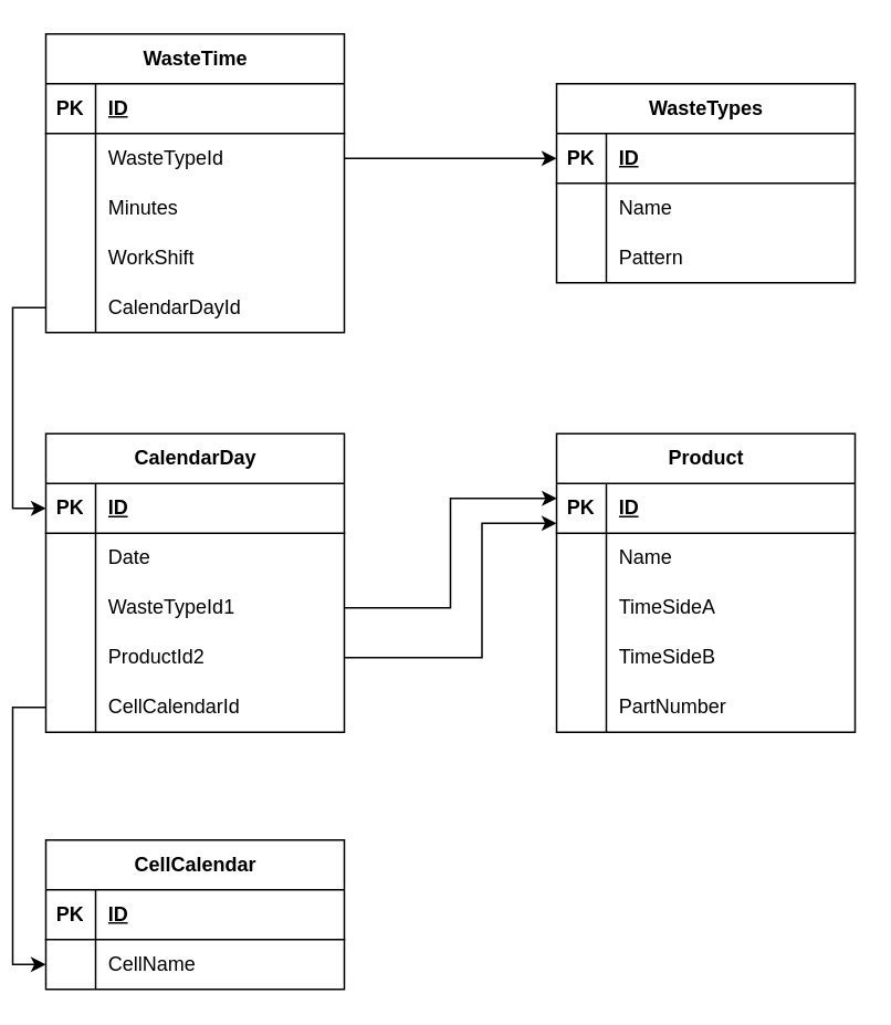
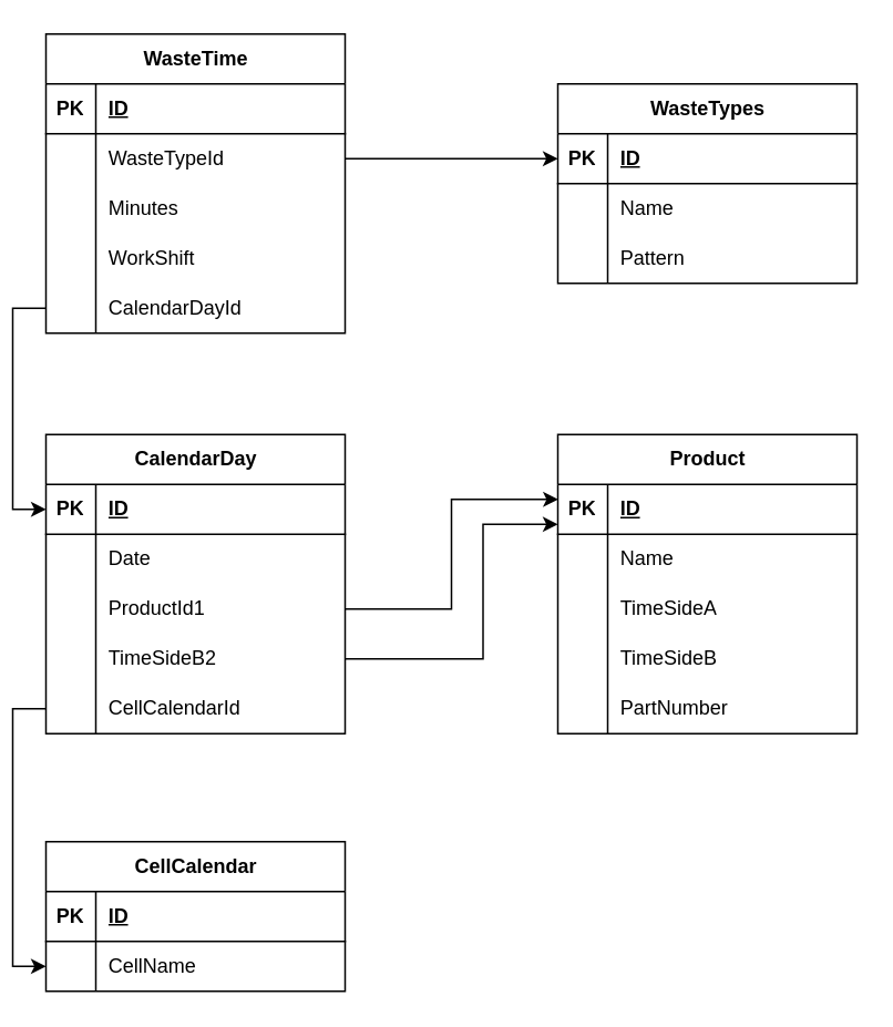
- <mxCell id="11" value="WasteTypeId1" style="shape=partialRectangle;connectable=0;fillColor=none;top=0;left=0;bottom=0;right=0;align=left;spacingLeft=6;overflow=hidden;whiteSpace=wrap;html=1;" parent="9" vertex="1"><mxGeometry x="30" width="150" height="30" as="geometry"><mxRectangle width="150" height="30" as="alternateBounds" /></mxGeometry></mxCell>
+ <mxCell id="11" value="ProductId1" style="shape=partialRectangle;connectable=0;fillColor=none;top=0;left=0;bottom=0;right=0;align=left;spacingLeft=6;overflow=hidden;whiteSpace=wrap;html=1;" parent="9" vertex="1"><mxGeometry x="30" width="150" height="30" as="geometry"><mxRectangle width="150" height="30" as="alternateBounds" /></mxGeometry></mxCell>
- <mxCell id="14" value="ProductId2" style="shape=partialRectangle;connectable=0;fillColor=none;top=0;left=0;bottom=0;right=0;align=left;spacingLeft=6;overflow=hidden;whiteSpace=wrap;html=1;" parent="12" vertex="1"><mxGeometry x="30" width="150" height="30" as="geometry"><mxRectangle width="150" height="30" as="alternateBounds" /></mxGeometry></mxCell>
+ <mxCell id="14" value="TimeSideB2" style="shape=partialRectangle;connectable=0;fillColor=none;top=0;left=0;bottom=0;right=0;align=left;spacingLeft=6;overflow=hidden;whiteSpace=wrap;html=1;" parent="12" vertex="1"><mxGeometry x="30" width="150" height="30" as="geometry"><mxRectangle width="150" height="30" as="alternateBounds" /></mxGeometry></mxCell>
